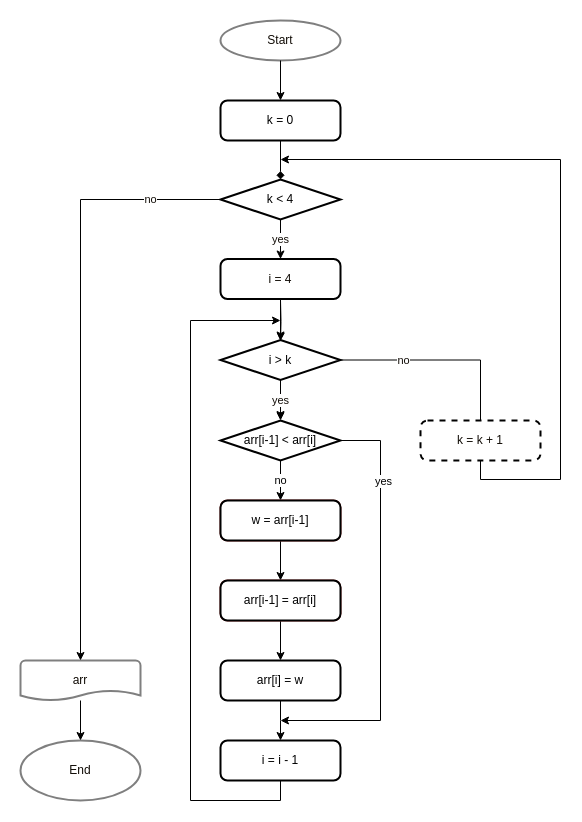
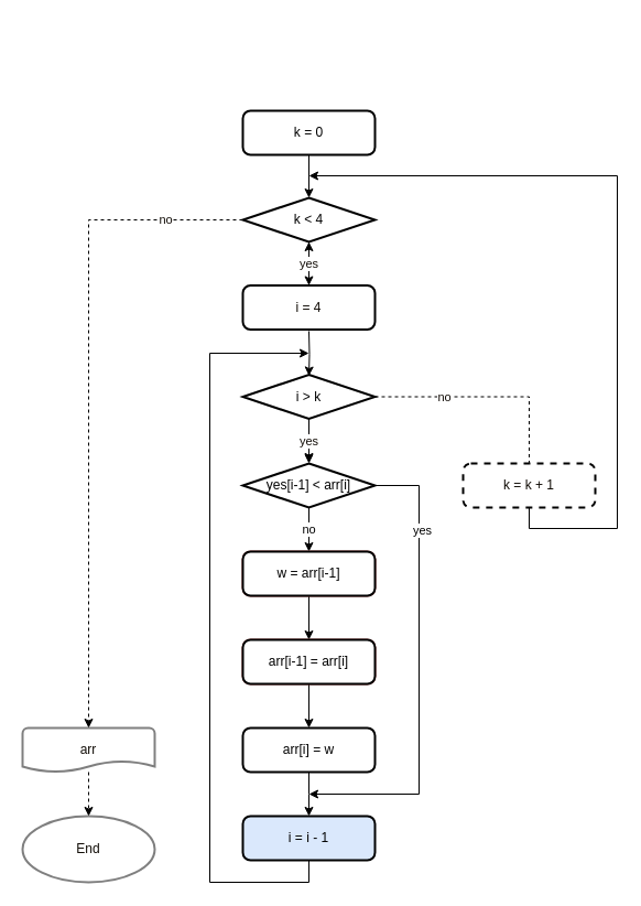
- <mxCell id="31" value="Start" style="strokeWidth=2;html=1;shape=mxgraph.flowchart.start_2;whiteSpace=wrap;fontColor=#120D07;fillColor=none;opacity=50;" vertex="1" parent="1"><mxGeometry x="220" y="20" width="120" height="40" as="geometry" /></mxCell>
- <mxCell id="30" style="edgeStyle=orthogonalEdgeStyle;rounded=0;orthogonalLoop=1;jettySize=auto;html=1;entryX=0.5;entryY=0;entryDx=0;entryDy=0;fontColor=#120D07;startArrow=none;startFill=0;endArrow=classic;endFill=1;" edge="1" parent="1" source="31" target="19"><mxGeometry relative="1" as="geometry" /></mxCell>
- <mxCell id="18" style="edgeStyle=orthogonalEdgeStyle;rounded=0;orthogonalLoop=1;jettySize=auto;html=1;entryX=0.5;entryY=0;entryDx=0;entryDy=0;entryPerimeter=0;fontColor=#120D07;startArrow=none;startFill=0;endArrow=diamond;endFill=1;" edge="1" parent="1" source="19" target="29"><mxGeometry relative="1" as="geometry" /></mxCell>
+ <mxCell id="18" style="edgeStyle=orthogonalEdgeStyle;rounded=0;orthogonalLoop=1;jettySize=auto;html=1;entryX=0.5;entryY=0;entryDx=0;entryDy=0;entryPerimeter=0;fontColor=#120D07;startArrow=none;startFill=0;endArrow=classic;endFill=1;" edge="1" parent="1" source="19" target="29"><mxGeometry relative="1" as="geometry" /></mxCell>
- <mxCell id="20" style="edgeStyle=orthogonalEdgeStyle;rounded=0;orthogonalLoop=1;jettySize=auto;html=1;entryX=0.5;entryY=0;entryDx=0;entryDy=0;entryPerimeter=0;fontColor=#120D07;" edge="1" parent="1" source="21" target="24"><mxGeometry relative="1" as="geometry" /></mxCell>
+ <mxCell id="20" style="edgeStyle=orthogonalEdgeStyle;rounded=0;orthogonalLoop=1;jettySize=auto;html=1;fontColor=#120D07;" edge="1" parent="1" source="21" target="29"><mxGeometry relative="1" as="geometry" /></mxCell>
- <mxCell id="23" value="no" style="edgeStyle=orthogonalEdgeStyle;rounded=0;orthogonalLoop=1;jettySize=auto;html=1;entryX=0.5;entryY=0;entryDx=0;entryDy=0;fontColor=#120D07;endArrow=none;endFill=0;" edge="1" parent="1" source="24" target="26"><mxGeometry x="-0.371" relative="1" as="geometry"><mxPoint as="offset" /></mxGeometry></mxCell>
+ <mxCell id="23" value="no" style="edgeStyle=orthogonalEdgeStyle;rounded=0;orthogonalLoop=1;jettySize=auto;html=1;entryX=0.5;entryY=0;entryDx=0;entryDy=0;fontColor=#120D07;endArrow=none;endFill=0;dashed=1;" edge="1" parent="1" source="24" target="26"><mxGeometry x="-0.371" relative="1" as="geometry"><mxPoint as="offset" /></mxGeometry></mxCell>
- <mxCell id="28" value="no" style="edgeStyle=orthogonalEdgeStyle;rounded=0;orthogonalLoop=1;jettySize=auto;html=1;entryX=0.5;entryY=0;entryDx=0;entryDy=0;entryPerimeter=0;fontColor=#120D07;startArrow=none;startFill=0;endArrow=classic;endFill=1;" edge="1" parent="1" source="29" target="33"><mxGeometry x="-0.767" relative="1" as="geometry"><mxPoint as="offset" /></mxGeometry></mxCell>
+ <mxCell id="28" value="no" style="edgeStyle=orthogonalEdgeStyle;rounded=0;orthogonalLoop=1;jettySize=auto;html=1;entryX=0.5;entryY=0;entryDx=0;entryDy=0;entryPerimeter=0;fontColor=#120D07;startArrow=none;startFill=0;endArrow=classic;endFill=1;dashed=1;" edge="1" parent="1" source="29" target="33"><mxGeometry x="-0.767" relative="1" as="geometry"><mxPoint as="offset" /></mxGeometry></mxCell>
- <mxCell id="6" value="arr[i-1] &amp;lt; arr[i]" style="strokeWidth=2;html=1;shape=mxgraph.flowchart.decision;whiteSpace=wrap;" vertex="1" parent="1"><mxGeometry x="220" y="420" width="120" height="40" as="geometry" /></mxCell>
+ <mxCell id="6" value="yes[i-1] &amp;lt; arr[i]" style="strokeWidth=2;html=1;shape=mxgraph.flowchart.decision;whiteSpace=wrap;" vertex="1" parent="1"><mxGeometry x="220" y="420" width="120" height="40" as="geometry" /></mxCell>
- <mxCell id="32" style="edgeStyle=orthogonalEdgeStyle;rounded=0;orthogonalLoop=1;jettySize=auto;html=1;entryX=0.5;entryY=0;entryDx=0;entryDy=0;entryPerimeter=0;fontColor=#120D07;startArrow=none;startFill=0;endArrow=classic;endFill=1;" edge="1" parent="1" source="33" target="34"><mxGeometry relative="1" as="geometry" /></mxCell>
+ <mxCell id="32" style="edgeStyle=orthogonalEdgeStyle;rounded=0;orthogonalLoop=1;jettySize=auto;html=1;entryX=0.5;entryY=0;entryDx=0;entryDy=0;entryPerimeter=0;fontColor=#120D07;startArrow=none;startFill=0;endArrow=classic;endFill=1;dashed=1;" edge="1" parent="1" source="33" target="34"><mxGeometry relative="1" as="geometry" /></mxCell>
- <mxCell id="14" value="i = i - 1" style="rounded=1;whiteSpace=wrap;html=1;absoluteArcSize=1;arcSize=14;strokeWidth=2;" vertex="1" parent="1"><mxGeometry x="220" y="740" width="120" height="40" as="geometry" /></mxCell>
+ <mxCell id="14" value="i = i - 1" style="rounded=1;whiteSpace=wrap;html=1;absoluteArcSize=1;arcSize=14;strokeWidth=2;fillColor=#dae8fc;" vertex="1" parent="1"><mxGeometry x="220" y="740" width="120" height="40" as="geometry" /></mxCell>
